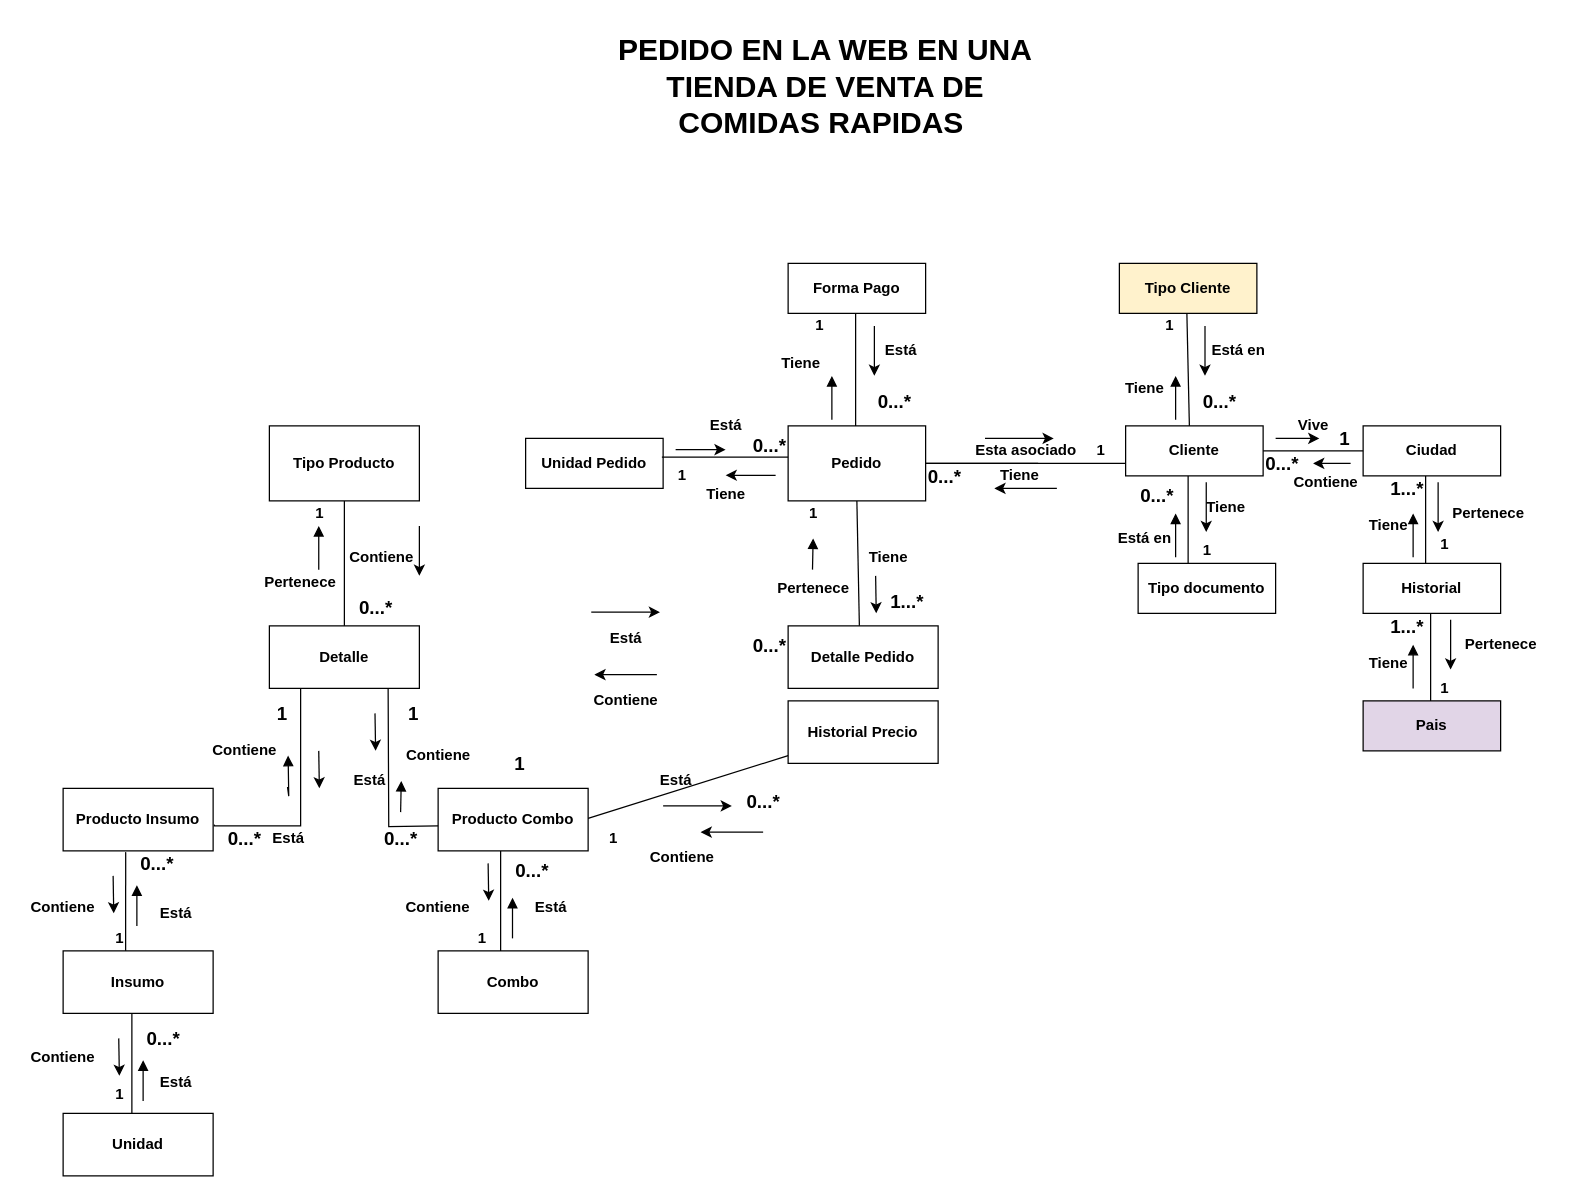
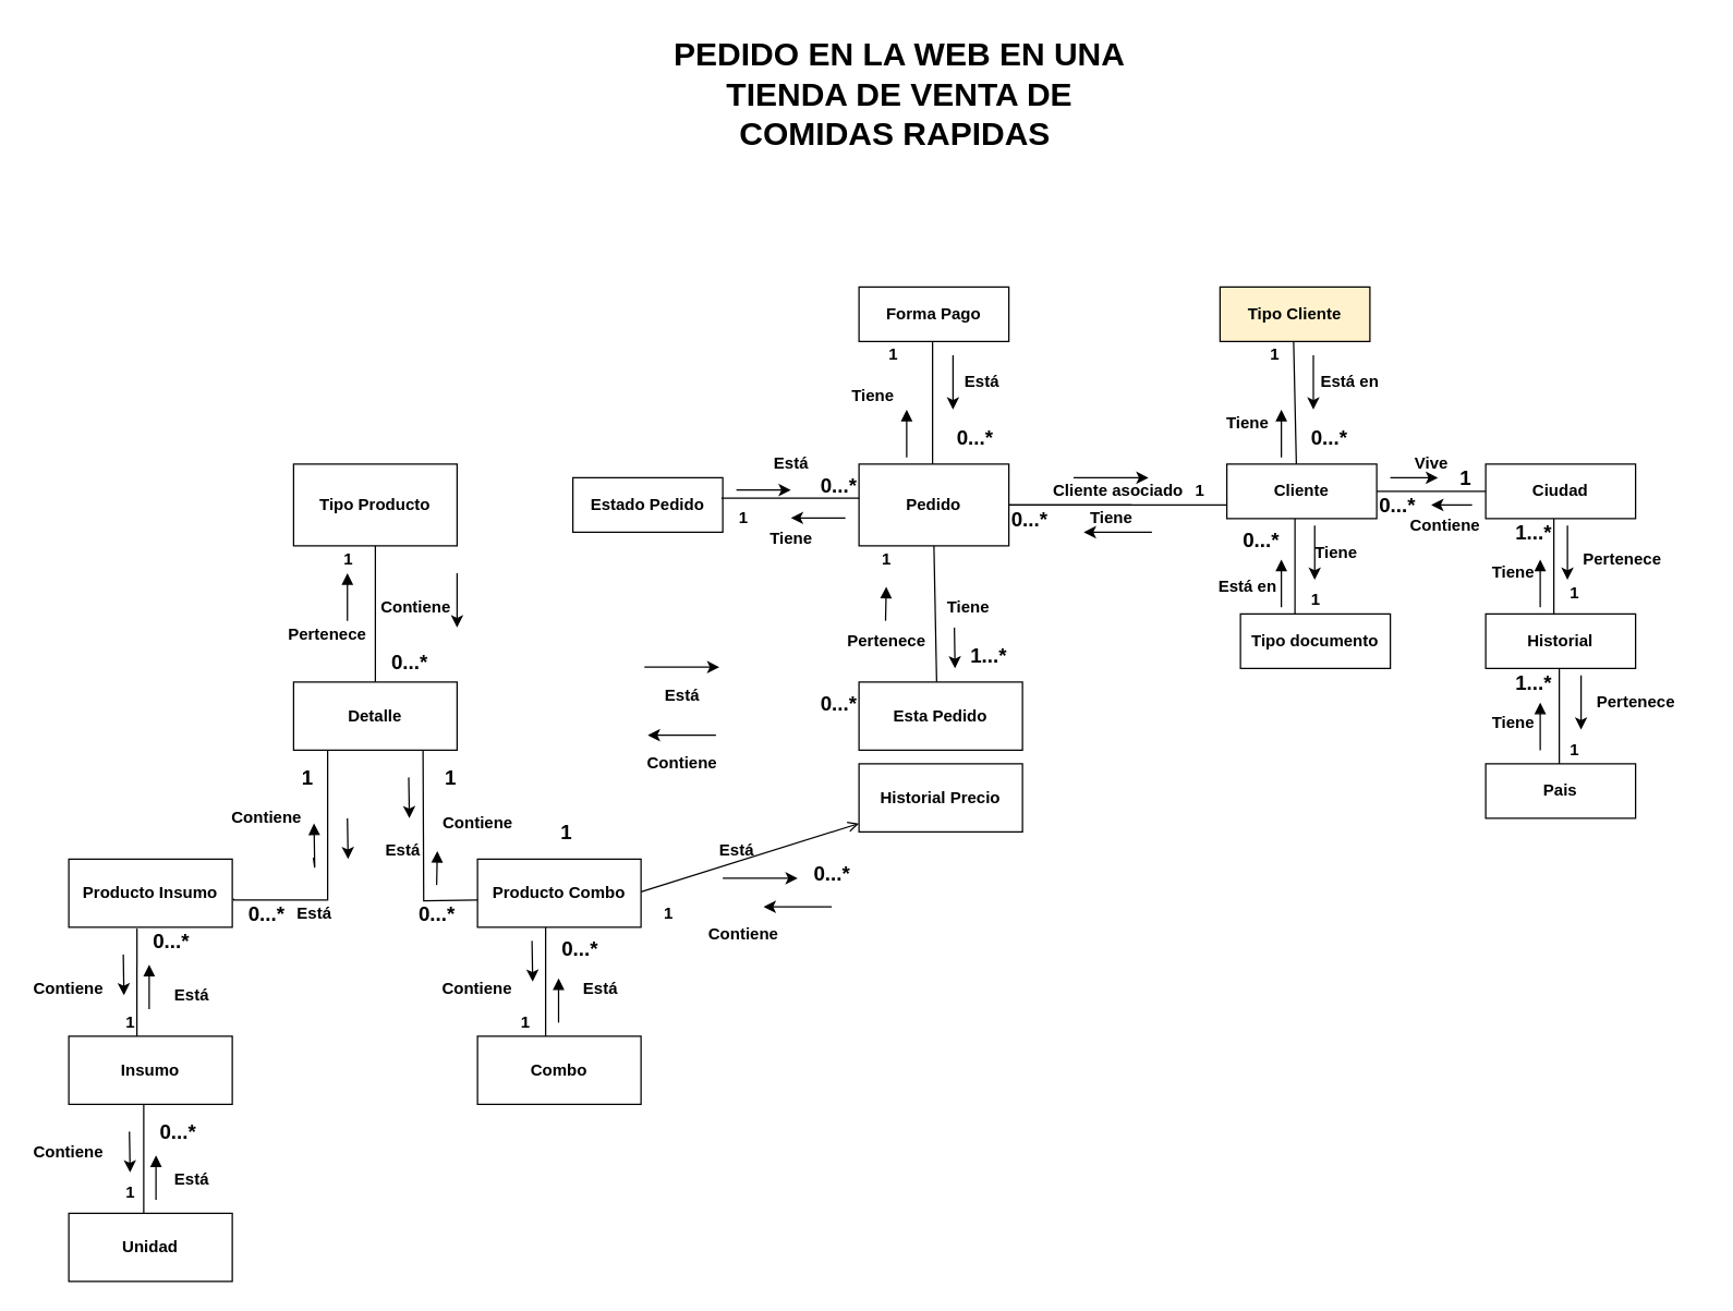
- <mxCell id="16" value="Esta asociado" style="text;strokeColor=none;fillColor=none;html=1;fontSize=12;fontStyle=1;verticalAlign=middle;align=center;" parent="1" vertex="1"><mxGeometry x="770" y="340" width="100" height="40" as="geometry" /></mxCell>
+ <mxCell id="16" value="Cliente asociado" style="text;strokeColor=none;fillColor=none;html=1;fontSize=12;fontStyle=1;verticalAlign=middle;align=center;" parent="1" vertex="1"><mxGeometry x="770" y="340" width="100" height="40" as="geometry" /></mxCell>
- <mxCell id="84" value="Unidad Pedido" style="rounded=0;whiteSpace=wrap;html=1;fontStyle=1" parent="1" vertex="1"><mxGeometry x="420" y="350" width="110" height="40" as="geometry" /></mxCell>
+ <mxCell id="84" value="Estado Pedido" style="rounded=0;whiteSpace=wrap;html=1;fontStyle=1" parent="1" vertex="1"><mxGeometry x="420" y="350" width="110" height="40" as="geometry" /></mxCell>
- <mxCell id="13" value="Detalle Pedido" style="rounded=0;whiteSpace=wrap;html=1;fontStyle=1" parent="1" vertex="1"><mxGeometry x="630" y="500" width="120" height="50" as="geometry" /></mxCell>
+ <mxCell id="13" value="Esta Pedido" style="rounded=0;whiteSpace=wrap;html=1;fontStyle=1" parent="1" vertex="1"><mxGeometry x="630" y="500" width="120" height="50" as="geometry" /></mxCell>
- <mxCell id="41" value="Pais" style="rounded=0;whiteSpace=wrap;html=1;fontStyle=1;fillColor=#e1d5e7;" parent="1" vertex="1"><mxGeometry x="1090" y="560" width="110" height="40" as="geometry" /></mxCell>
+ <mxCell id="41" value="Pais" style="rounded=0;whiteSpace=wrap;html=1;fontStyle=1" parent="1" vertex="1"><mxGeometry x="1090" y="560" width="110" height="40" as="geometry" /></mxCell>
- <mxCell id="130" value="" style="endArrow=none;html=1;rounded=0;exitX=1;exitY=0.48;exitDx=0;exitDy=0;exitPerimeter=0;" parent="1" source="98" target="92" edge="1"><mxGeometry width="50" height="50" relative="1" as="geometry"><mxPoint x="530" y="720" as="sourcePoint" /><mxPoint x="580" y="670" as="targetPoint" /></mxGeometry></mxCell>
+ <mxCell id="130" value="" style="endArrow=open;html=1;rounded=0;exitX=1;exitY=0.48;exitDx=0;exitDy=0;exitPerimeter=0;" parent="1" source="98" target="92" edge="1"><mxGeometry width="50" height="50" relative="1" as="geometry"><mxPoint x="530" y="720" as="sourcePoint" /><mxPoint x="580" y="670" as="targetPoint" /></mxGeometry></mxCell>
